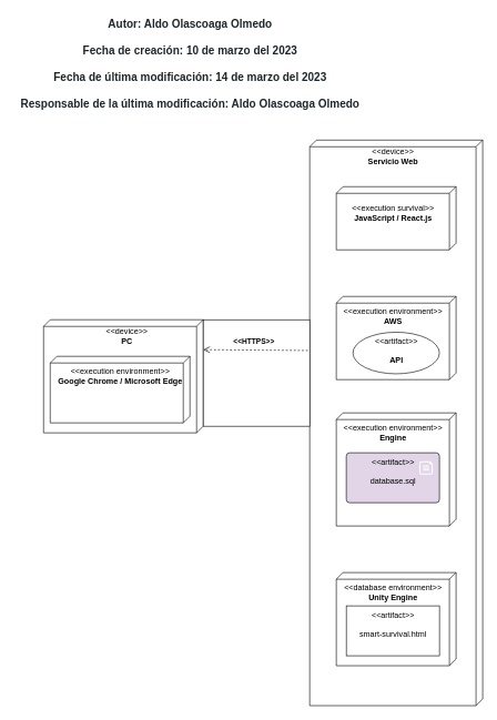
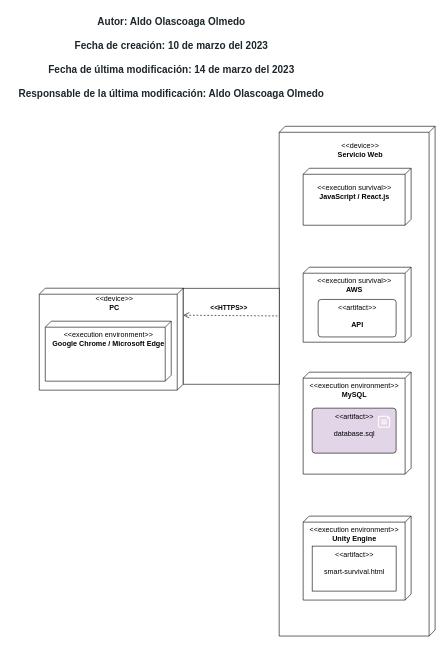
- <mxCell id="6" value="&amp;lt;&amp;lt;device&amp;gt;&amp;gt;&lt;br&gt;&lt;b&gt;Servicio Web&lt;/b&gt;" style="text;html=1;align=center;verticalAlign=middle;resizable=0;points=[];autosize=1;strokeColor=none;fillColor=none;" parent="1" vertex="1"><mxGeometry x="540" y="215" width="100" height="40" as="geometry" /></mxCell>
+ <mxCell id="6" value="&amp;lt;&amp;lt;device&amp;gt;&amp;gt;&lt;br&gt;&lt;b&gt;Servicio Web&lt;/b&gt;" style="text;html=1;align=center;verticalAlign=middle;resizable=0;points=[];autosize=1;strokeColor=none;fillColor=none;" parent="1" vertex="1"><mxGeometry x="550" y="230" width="100" height="40" as="geometry" /></mxCell>
- <mxCell id="10" value="&amp;lt;&amp;lt;execution environment&amp;gt;&amp;gt;&lt;br&gt;&lt;b&gt;AWS&lt;/b&gt;" style="text;html=1;align=center;verticalAlign=middle;resizable=0;points=[];autosize=1;strokeColor=none;fillColor=none;" parent="1" vertex="1"><mxGeometry x="505" y="455" width="170" height="40" as="geometry" /></mxCell>
+ <mxCell id="10" value="&amp;lt;&amp;lt;execution survival&amp;gt;&amp;gt;&lt;br&gt;&lt;b&gt;AWS&lt;/b&gt;" style="text;html=1;align=center;verticalAlign=middle;resizable=0;points=[];autosize=1;strokeColor=none;fillColor=none;" parent="1" vertex="1"><mxGeometry x="505" y="455" width="170" height="40" as="geometry" /></mxCell>
- <mxCell id="18" value="&amp;lt;&amp;lt;artifact&amp;gt;&amp;gt;&lt;br&gt;&lt;br&gt;&lt;b&gt;API&lt;/b&gt;" style="ellipse;html=1;align=center;verticalAlign=top;absoluteArcSize=1;arcSize=10;dashed=0;" parent="1" vertex="1"><mxGeometry x="530" y="498.75" width="130" height="62.5" as="geometry" /></mxCell>
+ <mxCell id="18" value="&amp;lt;&amp;lt;artifact&amp;gt;&amp;gt;&lt;br&gt;&lt;br&gt;&lt;b&gt;API&lt;/b&gt;" style="html=1;align=center;verticalAlign=top;rounded=1;absoluteArcSize=1;arcSize=10;dashed=0;" parent="1" vertex="1"><mxGeometry x="530" y="498.75" width="130" height="62.5" as="geometry" /></mxCell>
- <mxCell id="12" value="&amp;lt;&amp;lt;execution environment&amp;gt;&amp;gt;&lt;br&gt;&lt;b&gt;Engine&lt;/b&gt;" style="text;html=1;align=center;verticalAlign=middle;resizable=0;points=[];autosize=1;strokeColor=none;fillColor=none;" parent="1" vertex="1"><mxGeometry x="505" y="630" width="170" height="40" as="geometry" /></mxCell>
+ <mxCell id="12" value="&amp;lt;&amp;lt;execution environment&amp;gt;&amp;gt;&lt;br&gt;&lt;b&gt;MySQL&lt;/b&gt;" style="text;html=1;align=center;verticalAlign=middle;resizable=0;points=[];autosize=1;strokeColor=none;fillColor=none;" parent="1" vertex="1"><mxGeometry x="505" y="630" width="170" height="40" as="geometry" /></mxCell>
- <mxCell id="16" value="&amp;lt;&amp;lt;database environment&amp;gt;&amp;gt;&lt;br&gt;&lt;b&gt;Unity Engine&lt;/b&gt;" style="text;html=1;align=center;verticalAlign=middle;resizable=0;points=[];autosize=1;strokeColor=none;fillColor=none;" parent="1" vertex="1"><mxGeometry x="505" y="870" width="170" height="40" as="geometry" /></mxCell>
+ <mxCell id="16" value="&amp;lt;&amp;lt;execution environment&amp;gt;&amp;gt;&lt;br&gt;&lt;b&gt;Unity Engine&lt;/b&gt;" style="text;html=1;align=center;verticalAlign=middle;resizable=0;points=[];autosize=1;strokeColor=none;fillColor=none;" parent="1" vertex="1"><mxGeometry x="505" y="870" width="170" height="40" as="geometry" /></mxCell>
